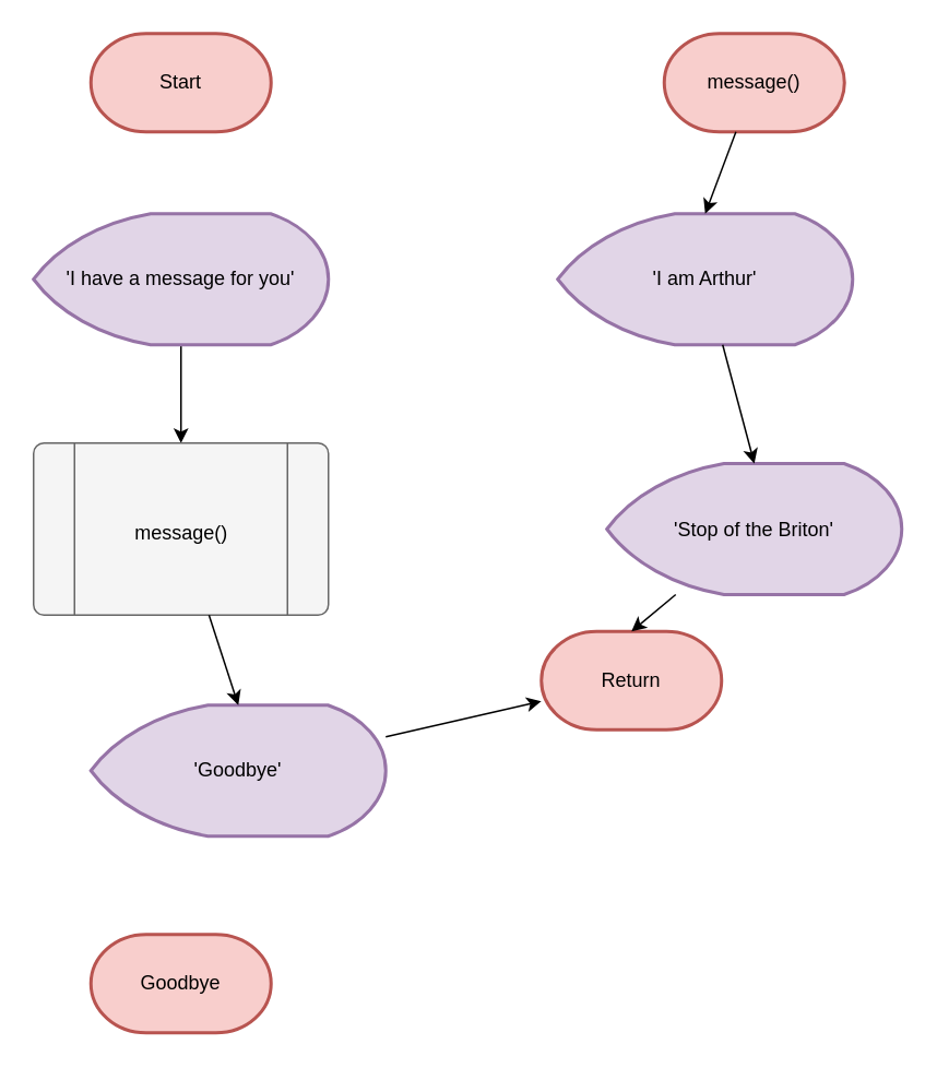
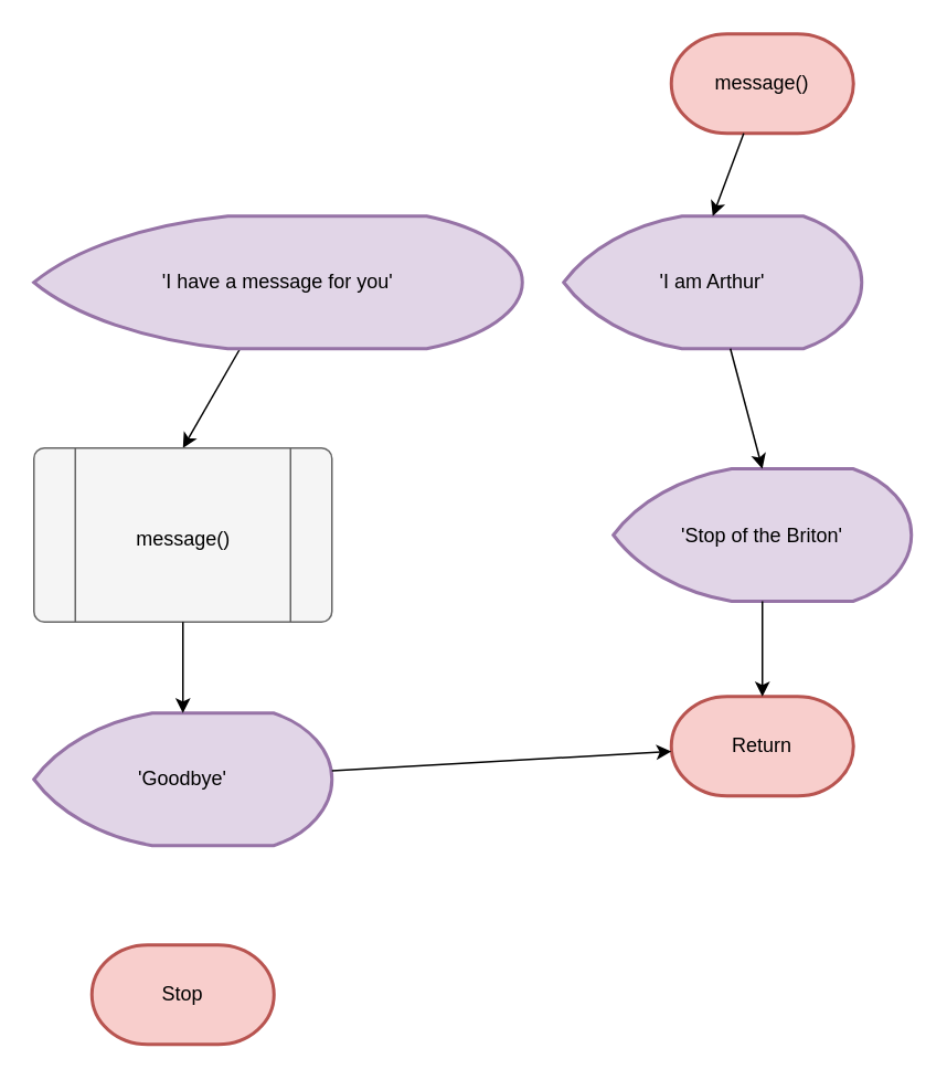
- <mxCell id="2" value="Start" style="strokeWidth=2;html=1;shape=mxgraph.flowchart.terminator;whiteSpace=wrap;fillColor=#f8cecc;strokeColor=#b85450;" vertex="1" parent="1"><mxGeometry x="55" y="20" width="110" height="60" as="geometry" /></mxCell>
- <mxCell id="5" value="'I have a message for you'" style="strokeWidth=2;html=1;shape=mxgraph.flowchart.display;whiteSpace=wrap;fillColor=#e1d5e7;strokeColor=#9673a6;" vertex="1" parent="1"><mxGeometry x="20" y="130" width="180" height="80" as="geometry" /></mxCell>
+ <mxCell id="5" value="'I have a message for you'" style="strokeWidth=2;html=1;shape=mxgraph.flowchart.display;whiteSpace=wrap;fillColor=#e1d5e7;strokeColor=#9673a6;" vertex="1" parent="1"><mxGeometry x="20" y="130" width="295" height="80" as="geometry" /></mxCell>
- <mxCell id="10" value="Return" style="strokeWidth=2;html=1;shape=mxgraph.flowchart.terminator;whiteSpace=wrap;fillColor=#f8cecc;strokeColor=#b85450;" vertex="1" parent="1"><mxGeometry x="330" y="385" width="110" height="60" as="geometry" /></mxCell>
+ <mxCell id="10" value="Return" style="strokeWidth=2;html=1;shape=mxgraph.flowchart.terminator;whiteSpace=wrap;fillColor=#f8cecc;strokeColor=#b85450;" vertex="1" parent="1"><mxGeometry x="405" y="420" width="110" height="60" as="geometry" /></mxCell>
- <mxCell id="7" value="'Goodbye'" style="strokeWidth=2;html=1;shape=mxgraph.flowchart.display;whiteSpace=wrap;fillColor=#e1d5e7;strokeColor=#9673a6;" vertex="1" parent="1"><mxGeometry x="55" y="430" width="180" height="80" as="geometry" /></mxCell>
+ <mxCell id="7" value="'Goodbye'" style="strokeWidth=2;html=1;shape=mxgraph.flowchart.display;whiteSpace=wrap;fillColor=#e1d5e7;strokeColor=#9673a6;" vertex="1" parent="1"><mxGeometry x="20" y="430" width="180" height="80" as="geometry" /></mxCell>
- <mxCell id="9" value="Goodbye" style="strokeWidth=2;html=1;shape=mxgraph.flowchart.terminator;whiteSpace=wrap;fillColor=#f8cecc;strokeColor=#b85450;" vertex="1" parent="1"><mxGeometry x="55" y="570" width="110" height="60" as="geometry" /></mxCell>
+ <mxCell id="9" value="Stop" style="strokeWidth=2;html=1;shape=mxgraph.flowchart.terminator;whiteSpace=wrap;fillColor=#f8cecc;strokeColor=#b85450;" vertex="1" parent="1"><mxGeometry x="55" y="570" width="110" height="60" as="geometry" /></mxCell>
